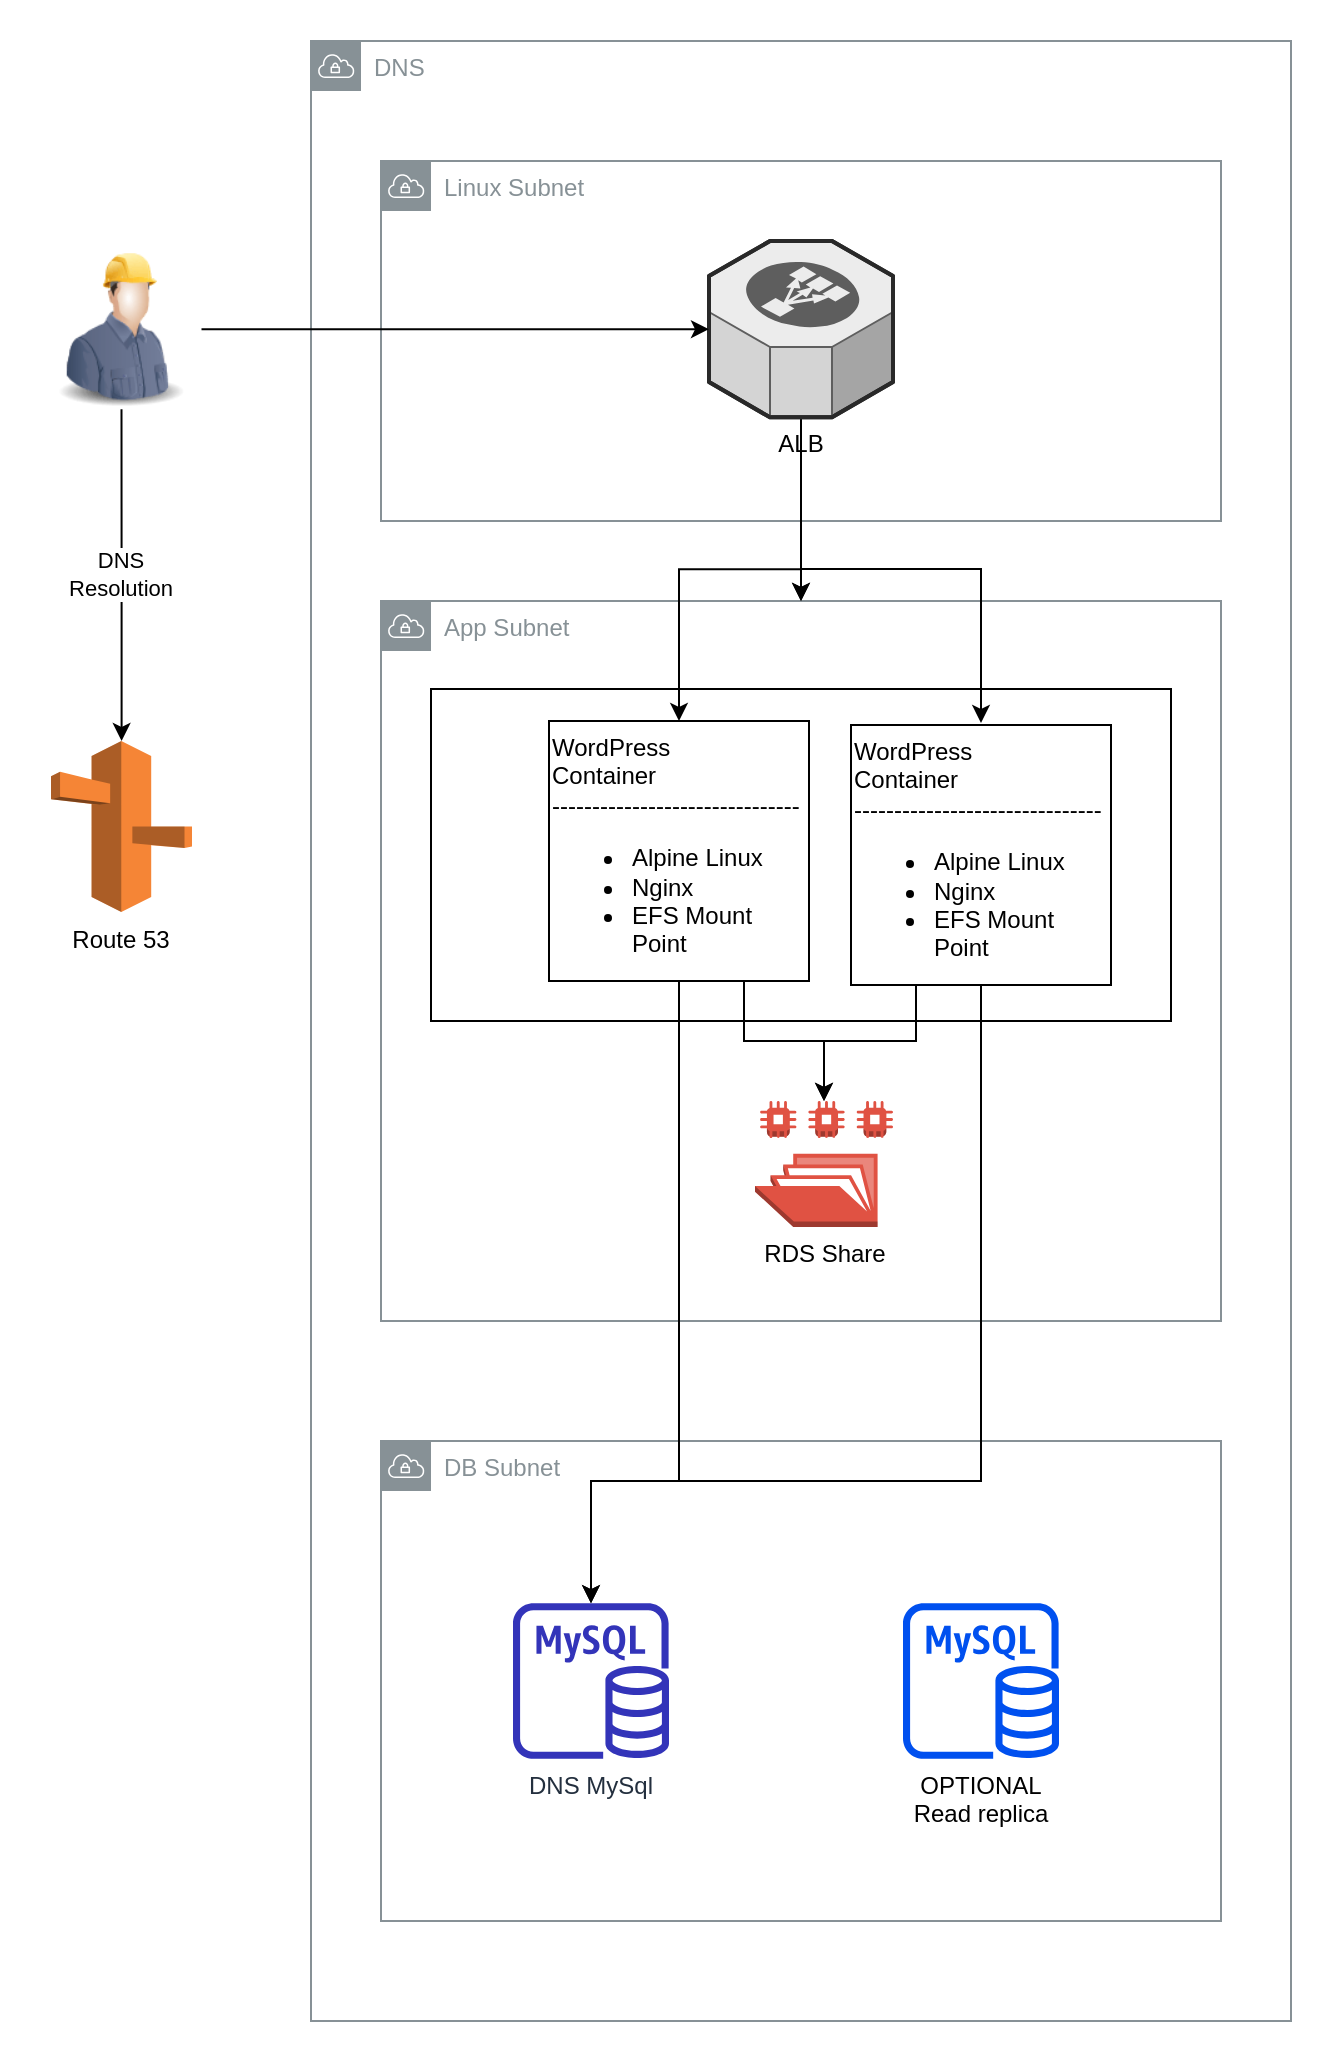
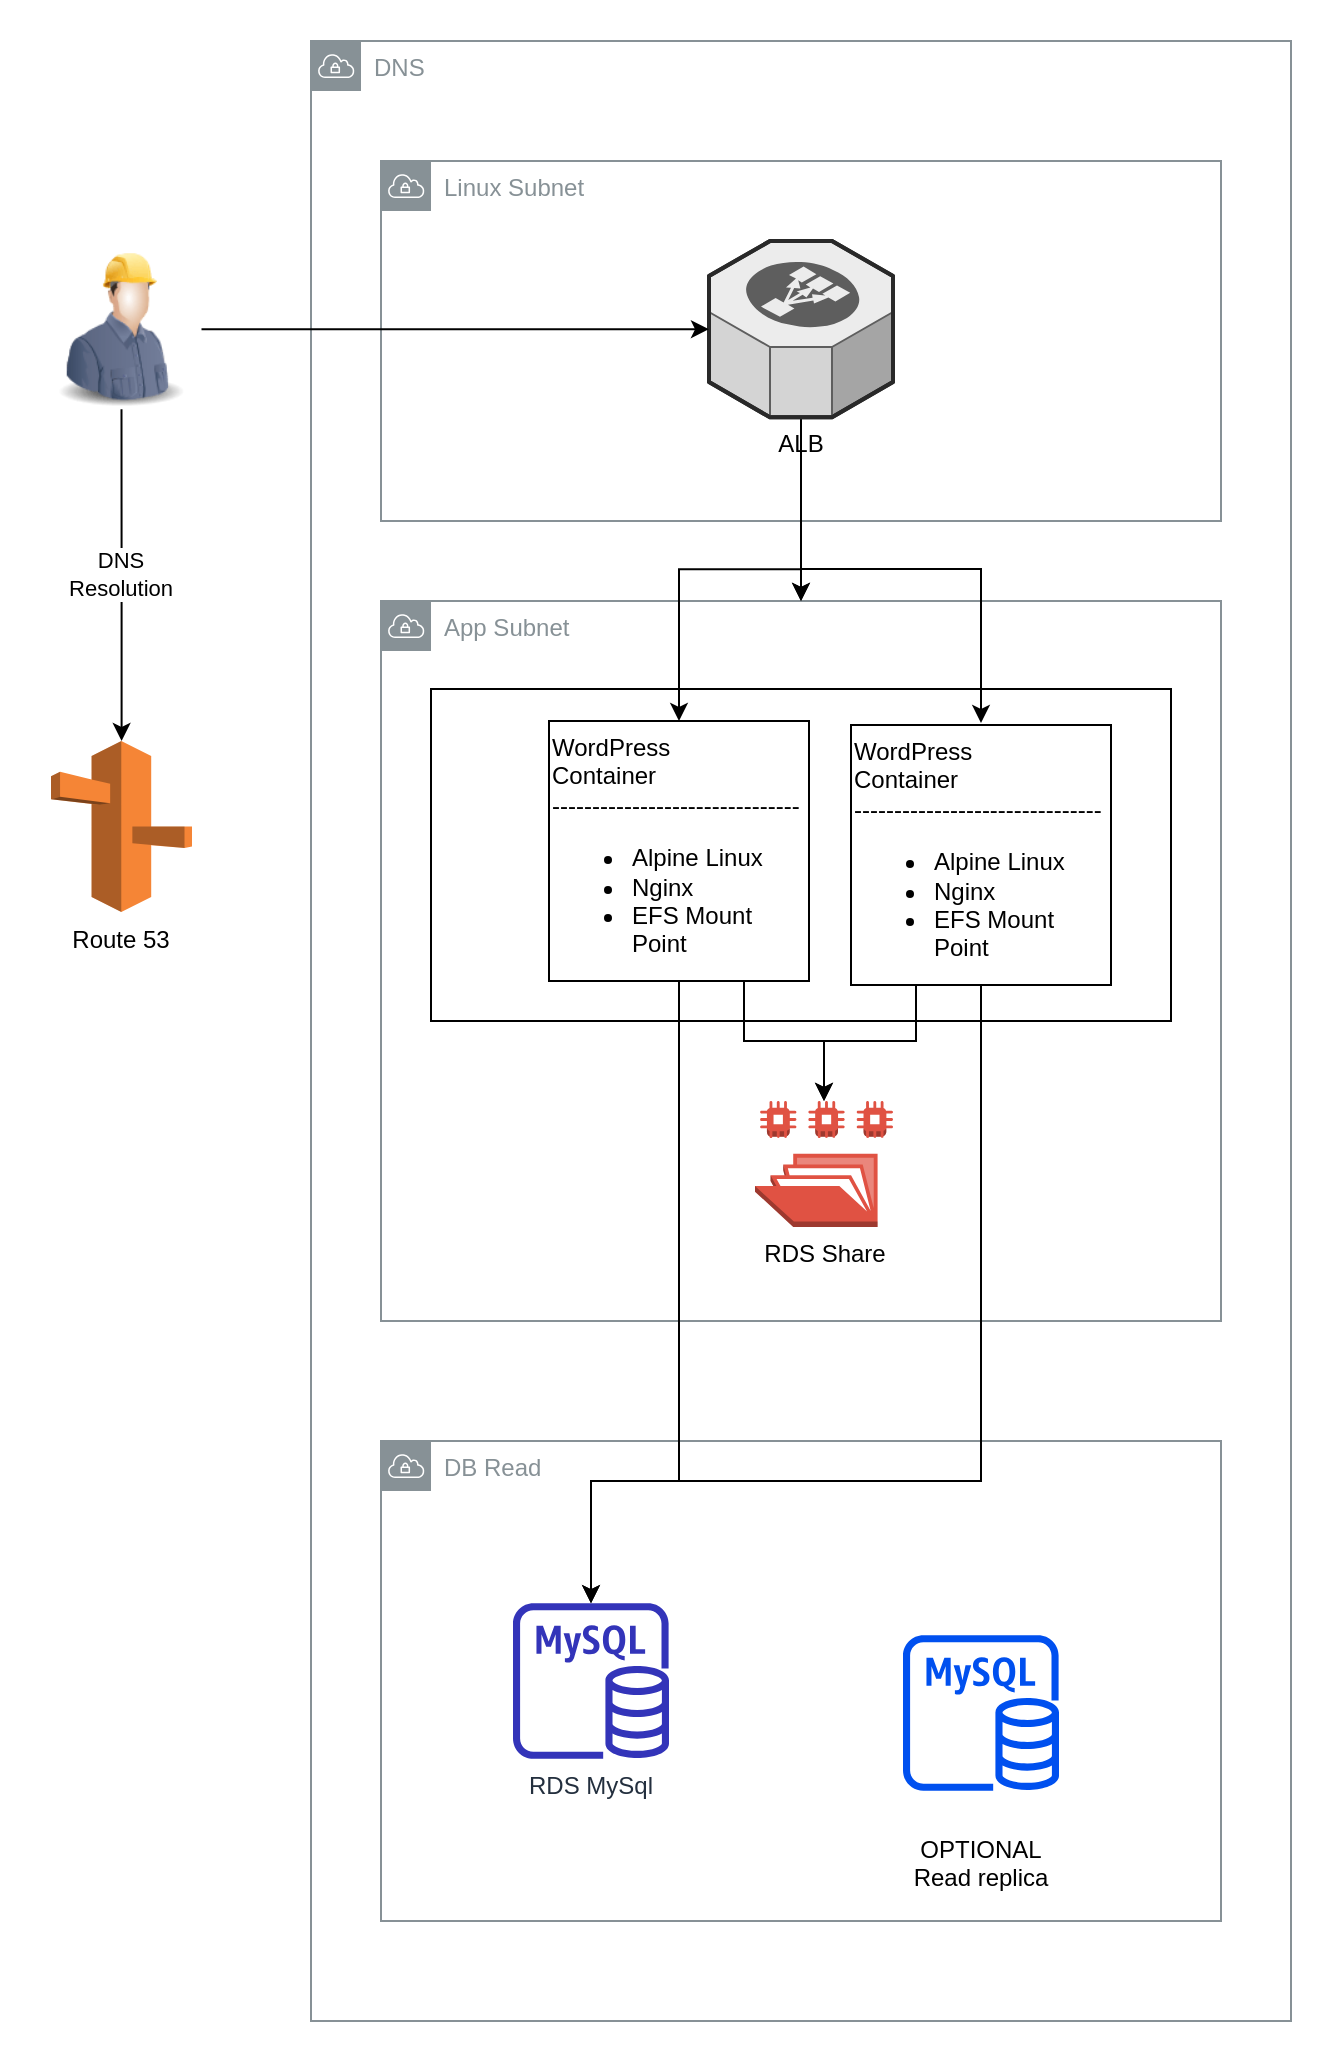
- <mxCell id="5" value="DB Subnet" style="outlineConnect=0;gradientColor=none;html=1;whiteSpace=wrap;fontSize=12;fontStyle=0;shape=mxgraph.aws4.group;grIcon=mxgraph.aws4.group_vpc;strokeColor=#879196;fillColor=none;verticalAlign=top;align=left;spacingLeft=30;fontColor=#879196;dashed=0;" vertex="1" parent="1"><mxGeometry x="190" y="720" width="420" height="240" as="geometry" /></mxCell>
+ <mxCell id="5" value="DB Read" style="outlineConnect=0;gradientColor=none;html=1;whiteSpace=wrap;fontSize=12;fontStyle=0;shape=mxgraph.aws4.group;grIcon=mxgraph.aws4.group_vpc;strokeColor=#879196;fillColor=none;verticalAlign=top;align=left;spacingLeft=30;fontColor=#879196;dashed=0;" vertex="1" parent="1"><mxGeometry x="190" y="720" width="420" height="240" as="geometry" /></mxCell>
- <mxCell id="19" value="&lt;font color=&quot;#000000&quot;&gt;OPTIONAL&lt;br&gt;Read replica&lt;br&gt;&lt;/font&gt;" style="outlineConnect=0;dashed=1;verticalLabelPosition=bottom;verticalAlign=top;align=center;html=1;fontSize=12;fontStyle=0;aspect=fixed;pointerEvents=1;shape=mxgraph.aws4.rds_mysql_instance;fillColor=#0050ef;strokeColor=#001DBC;fontColor=#ffffff;" vertex="1" parent="1"><mxGeometry x="451" y="801" width="78" height="78" as="geometry" /></mxCell>
+ <mxCell id="19" value="&lt;font color=&quot;#000000&quot;&gt;OPTIONAL&lt;br&gt;Read replica&lt;br&gt;&lt;/font&gt;" style="outlineConnect=0;dashed=1;verticalLabelPosition=bottom;verticalAlign=top;align=center;html=1;fontSize=12;fontStyle=0;aspect=fixed;pointerEvents=1;shape=mxgraph.aws4.rds_mysql_instance;fillColor=#0050ef;strokeColor=#001DBC;fontColor=#ffffff;" vertex="1" parent="1"><mxGeometry x="451" y="801" width="78" height="110" as="geometry" /></mxCell>
- <mxCell id="18" value="DNS MySql" style="outlineConnect=0;fontColor=#232F3E;gradientColor=none;fillColor=#3334B9;strokeColor=none;dashed=0;verticalLabelPosition=bottom;verticalAlign=top;align=center;html=1;fontSize=12;fontStyle=0;aspect=fixed;pointerEvents=1;shape=mxgraph.aws4.rds_mysql_instance;" vertex="1" parent="1"><mxGeometry x="256" y="801" width="78" height="78" as="geometry" /></mxCell>
+ <mxCell id="18" value="RDS MySql" style="outlineConnect=0;fontColor=#232F3E;gradientColor=none;fillColor=#3334B9;strokeColor=none;dashed=0;verticalLabelPosition=bottom;verticalAlign=top;align=center;html=1;fontSize=12;fontStyle=0;aspect=fixed;pointerEvents=1;shape=mxgraph.aws4.rds_mysql_instance;" vertex="1" parent="1"><mxGeometry x="256" y="801" width="78" height="78" as="geometry" /></mxCell>
